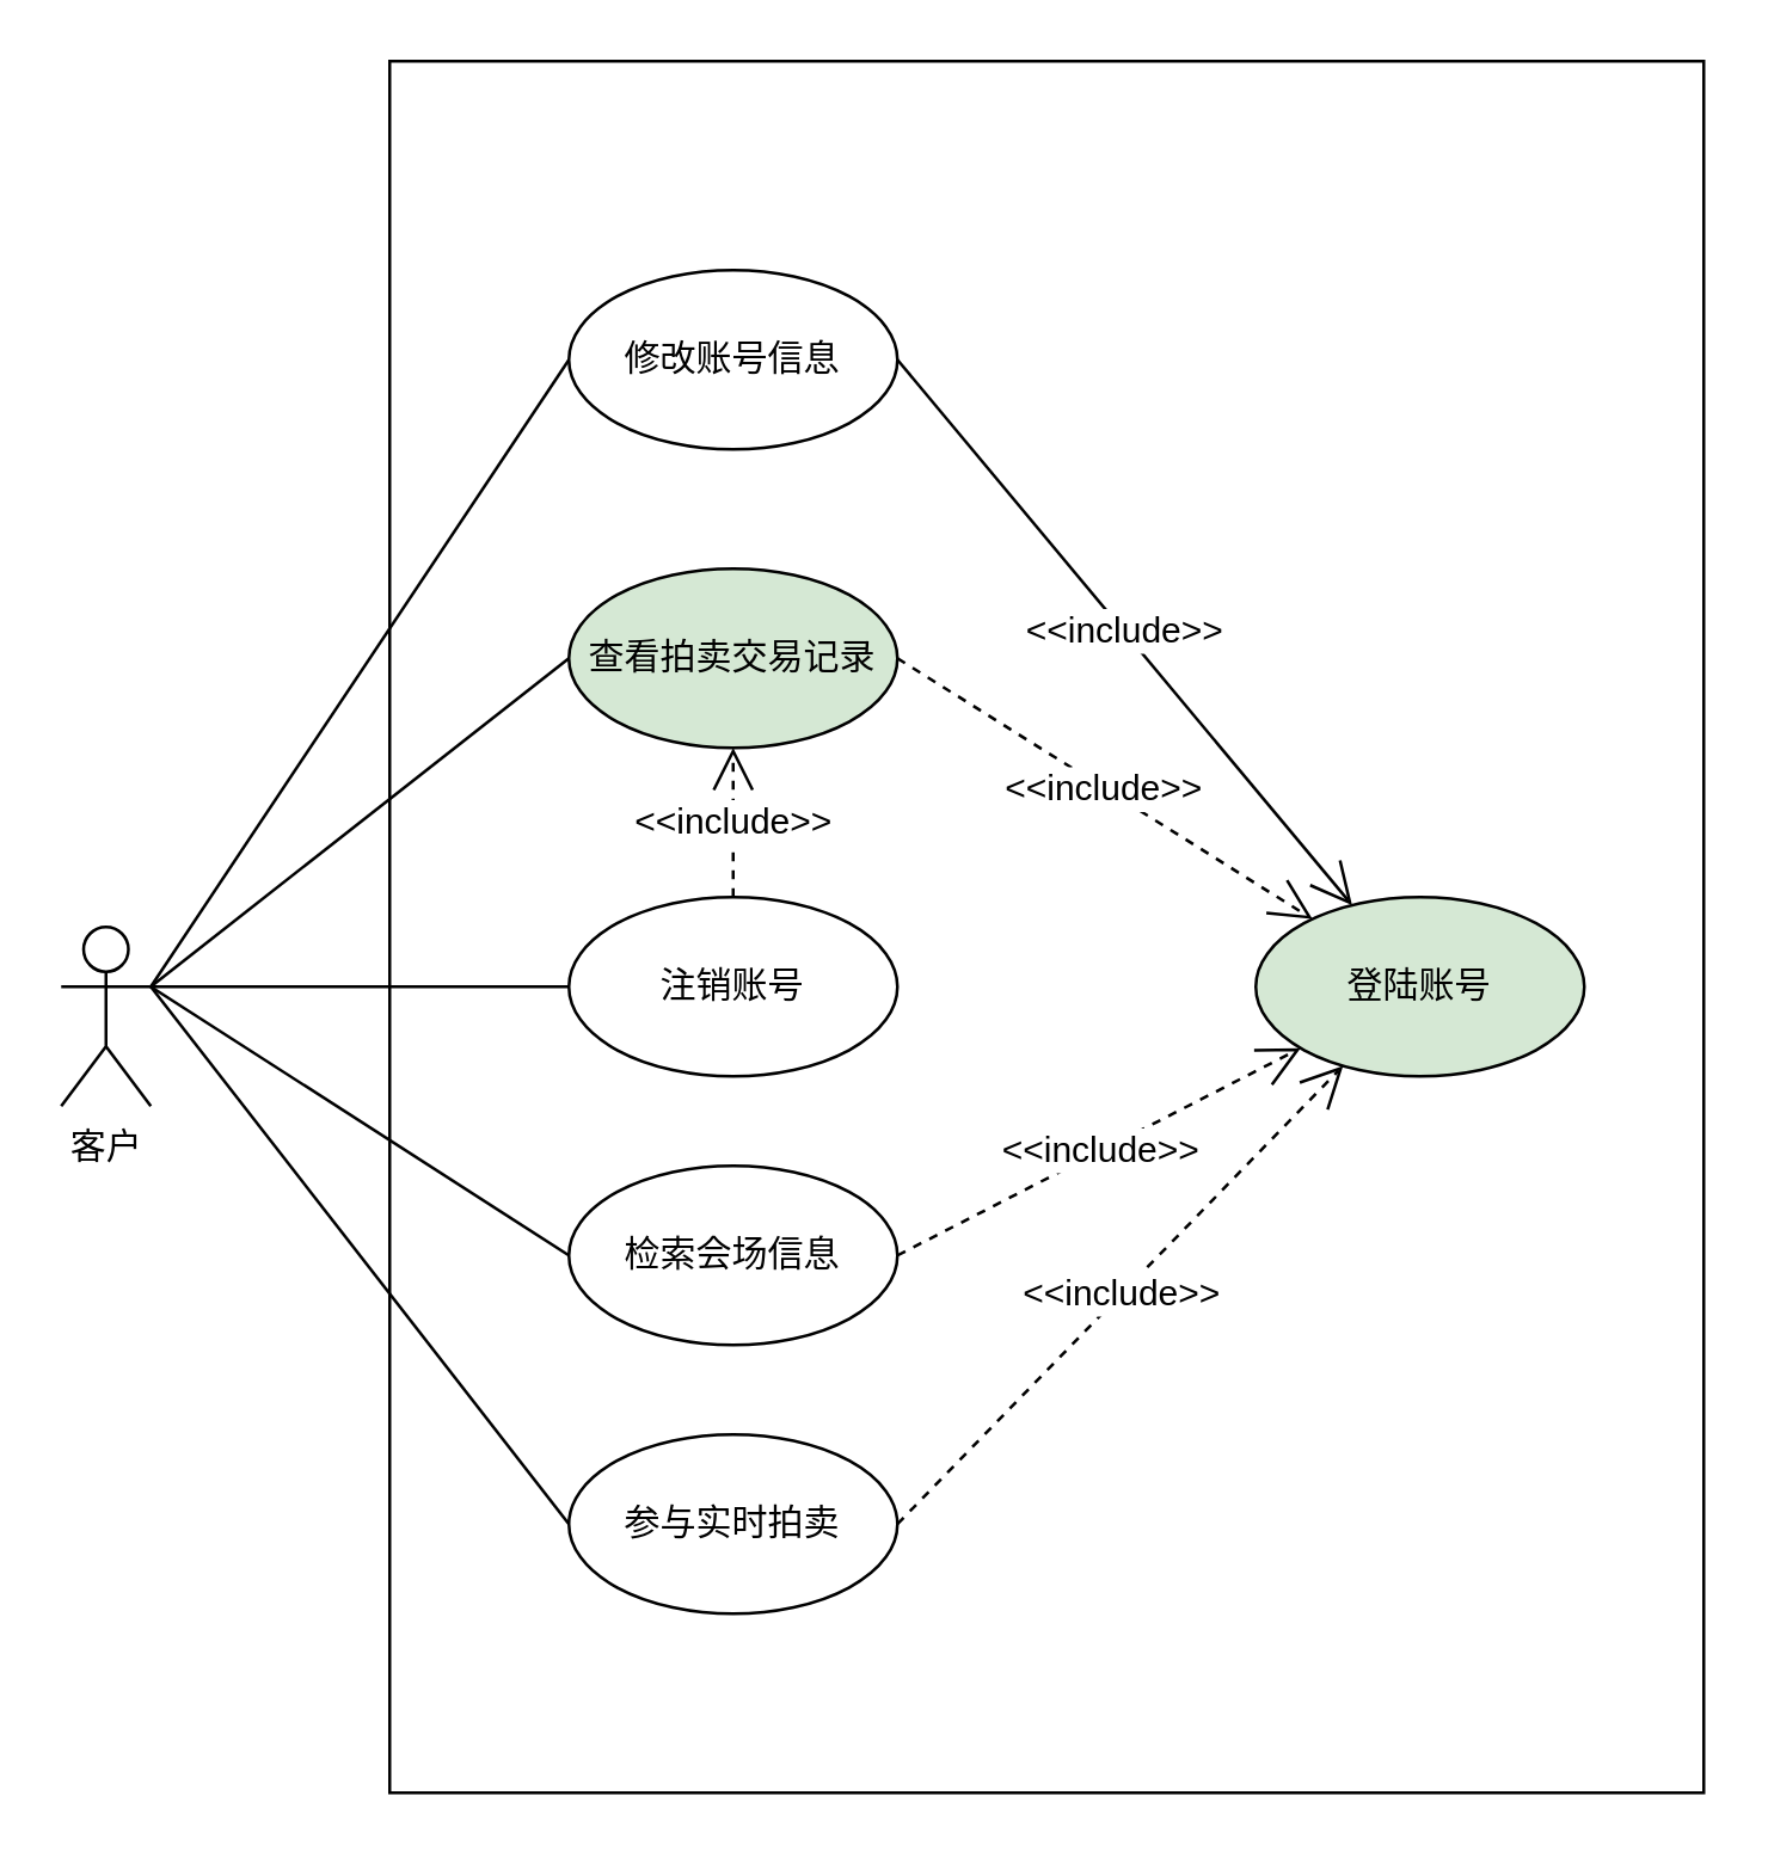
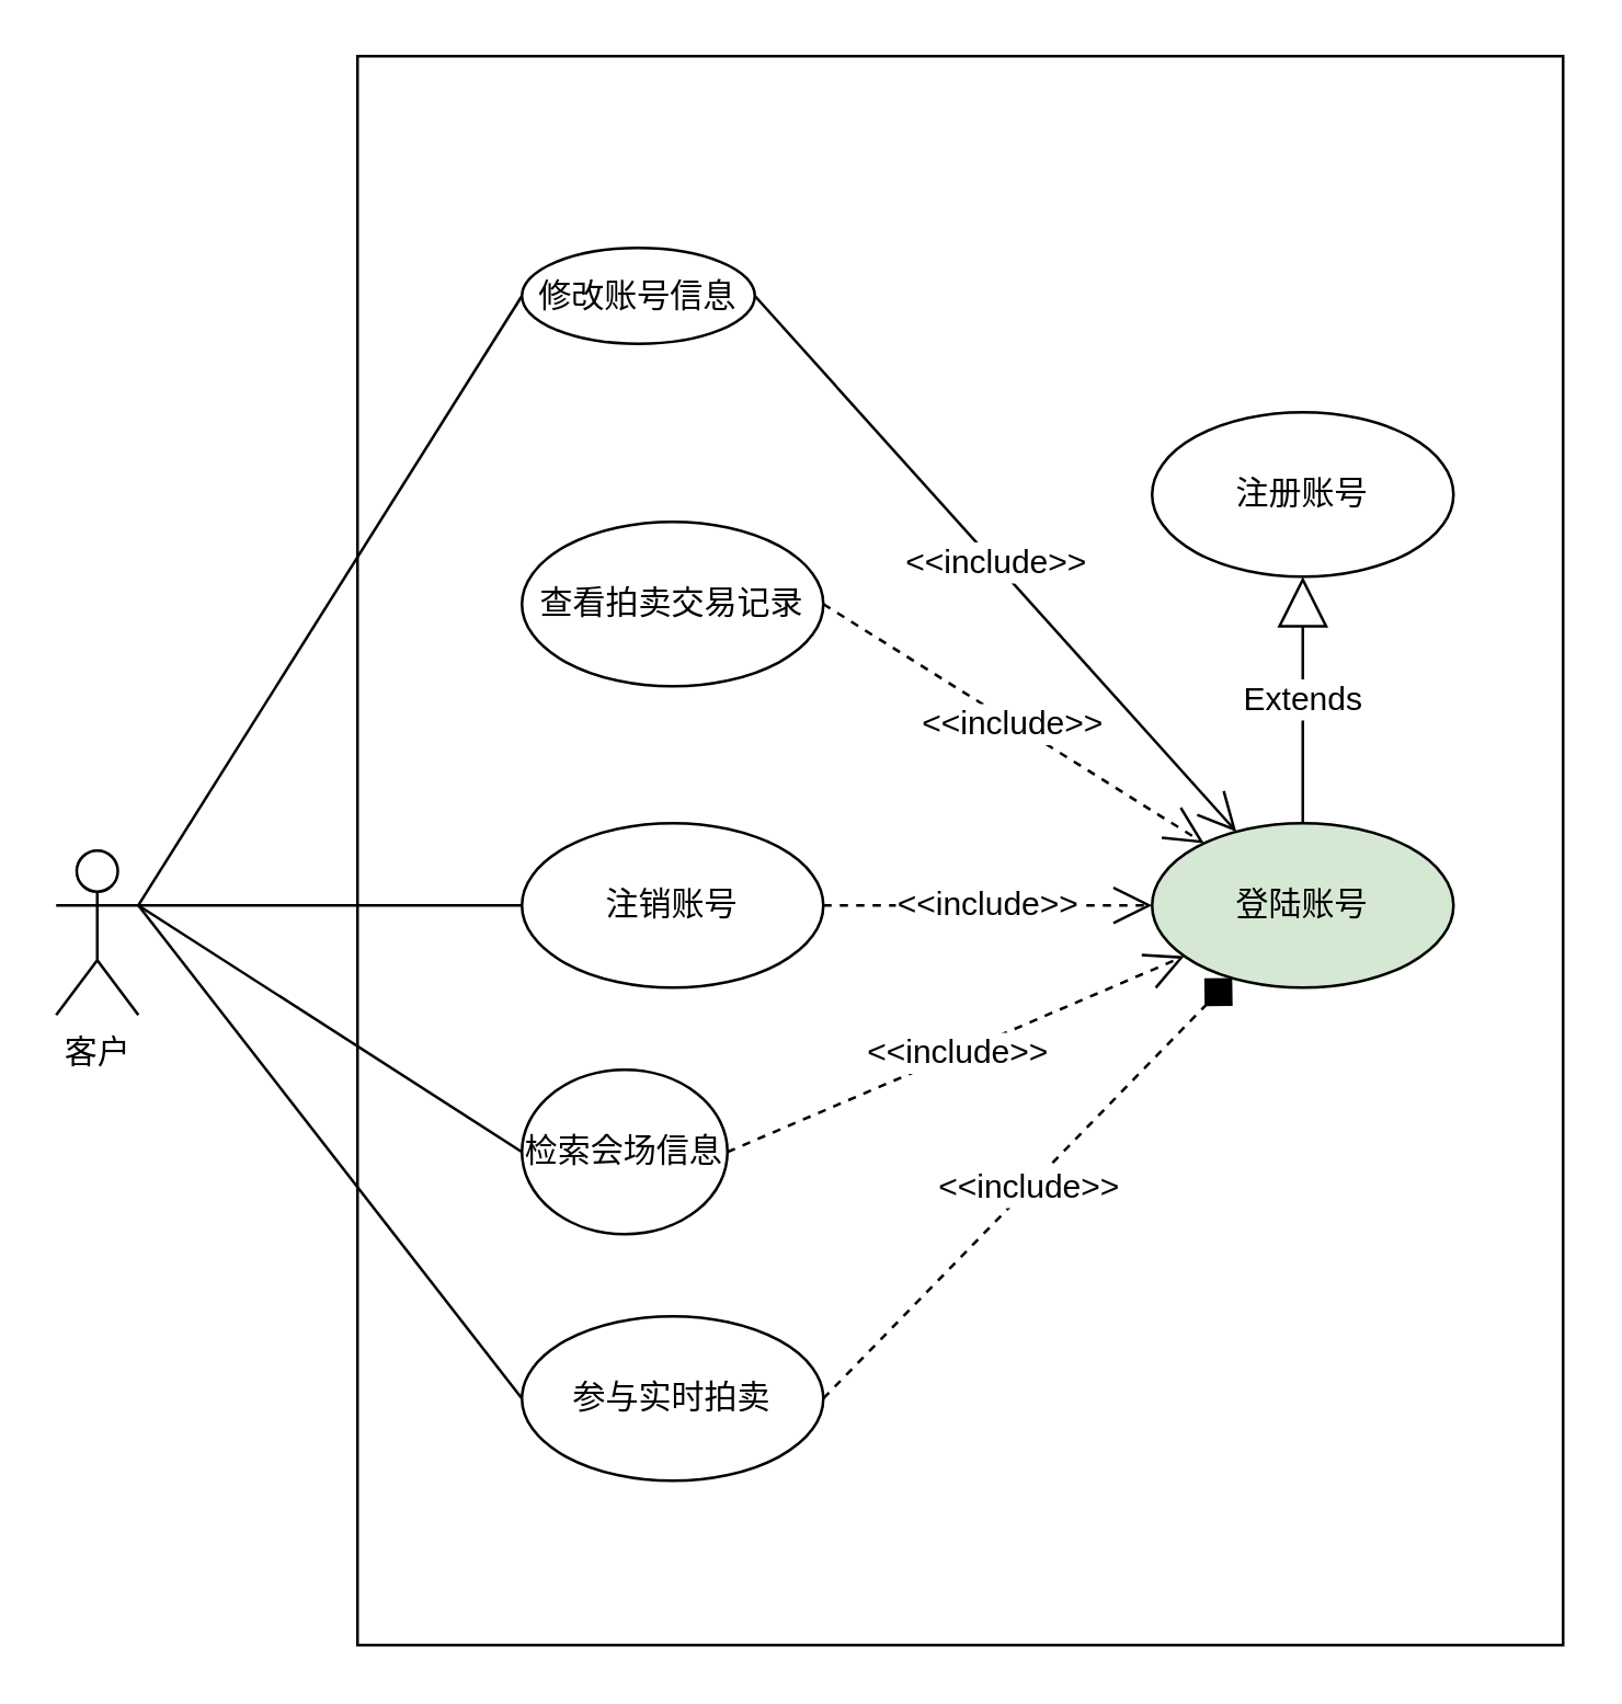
- <mxCell id="9" value="修改账号信息" style="ellipse;whiteSpace=wrap;html=1;" vertex="1" parent="1"><mxGeometry x="190" y="90" width="110" height="60" as="geometry" /></mxCell>
+ <mxCell id="9" value="修改账号信息" style="ellipse;whiteSpace=wrap;html=1;" vertex="1" parent="1"><mxGeometry x="190" y="90" width="85" height="35" as="geometry" /></mxCell>
+ <mxCell id="20" value="注册账号" style="ellipse;whiteSpace=wrap;html=1;" vertex="1" parent="1"><mxGeometry x="420" y="150" width="110" height="60" as="geometry" /></mxCell>
- <mxCell id="10" value="查看拍卖交易记录" style="ellipse;whiteSpace=wrap;html=1;fillColor=#d5e8d4;" vertex="1" parent="1"><mxGeometry x="190" y="190" width="110" height="60" as="geometry" /></mxCell>
+ <mxCell id="10" value="查看拍卖交易记录" style="ellipse;whiteSpace=wrap;html=1;" vertex="1" parent="1"><mxGeometry x="190" y="190" width="110" height="60" as="geometry" /></mxCell>
- <mxCell id="4" style="edgeStyle=none;rounded=0;orthogonalLoop=1;jettySize=auto;html=1;exitX=1;exitY=0.333;exitDx=0;exitDy=0;exitPerimeter=0;fontSize=12;endArrow=none;endFill=0;endSize=10;entryX=0;entryY=0.5;entryDx=0;entryDy=0;" edge="1" parent="1" source="8" target="10"><mxGeometry relative="1" as="geometry" /></mxCell>
+ <mxCell id="21" value="Extends" style="endArrow=block;endSize=16;endFill=0;html=1;rounded=0;fontSize=12;" edge="1" parent="1" source="11" target="20"><mxGeometry width="160" relative="1" as="geometry"><mxPoint x="420" y="490" as="sourcePoint" /><mxPoint x="580" y="490" as="targetPoint" /></mxGeometry></mxCell>
- <mxCell id="15" value="&amp;lt;&amp;lt;include&amp;gt;&amp;gt;" style="endArrow=open;endSize=12;dashed=1;html=1;rounded=0;fontSize=12;" edge="1" parent="1" source="14" target="10"><mxGeometry width="160" relative="1" as="geometry"><mxPoint x="120" y="360" as="sourcePoint" /><mxPoint x="280" y="360" as="targetPoint" /></mxGeometry></mxCell>
+ <mxCell id="15" value="&amp;lt;&amp;lt;include&amp;gt;&amp;gt;" style="endArrow=open;endSize=12;dashed=1;html=1;rounded=0;fontSize=12;" edge="1" parent="1" source="14" target="11"><mxGeometry width="160" relative="1" as="geometry"><mxPoint x="120" y="360" as="sourcePoint" /><mxPoint x="280" y="360" as="targetPoint" /></mxGeometry></mxCell>
- <mxCell id="19" value="&amp;lt;&amp;lt;include&amp;gt;&amp;gt;" style="endArrow=open;endSize=12;dashed=1;html=1;rounded=0;fontSize=12;exitX=1;exitY=0.5;exitDx=0;exitDy=0;" edge="1" parent="1" source="17" target="11"><mxGeometry width="160" relative="1" as="geometry"><mxPoint x="270" y="480" as="sourcePoint" /><mxPoint x="430" y="480" as="targetPoint" /></mxGeometry></mxCell>
+ <mxCell id="19" value="&amp;lt;&amp;lt;include&amp;gt;&amp;gt;" style="endArrow=diamond;endSize=12;dashed=1;html=1;rounded=0;fontSize=12;exitX=1;exitY=0.5;exitDx=0;exitDy=0;" edge="1" parent="1" source="17" target="11"><mxGeometry width="160" relative="1" as="geometry"><mxPoint x="270" y="480" as="sourcePoint" /><mxPoint x="430" y="480" as="targetPoint" /></mxGeometry></mxCell>
- <mxCell id="16" value="检索会场信息" style="ellipse;whiteSpace=wrap;html=1;" vertex="1" parent="1"><mxGeometry x="190" y="390" width="110" height="60" as="geometry" /></mxCell>
+ <mxCell id="16" value="检索会场信息" style="ellipse;whiteSpace=wrap;html=1;" vertex="1" parent="1"><mxGeometry x="190" y="390" width="75" height="60" as="geometry" /></mxCell>
